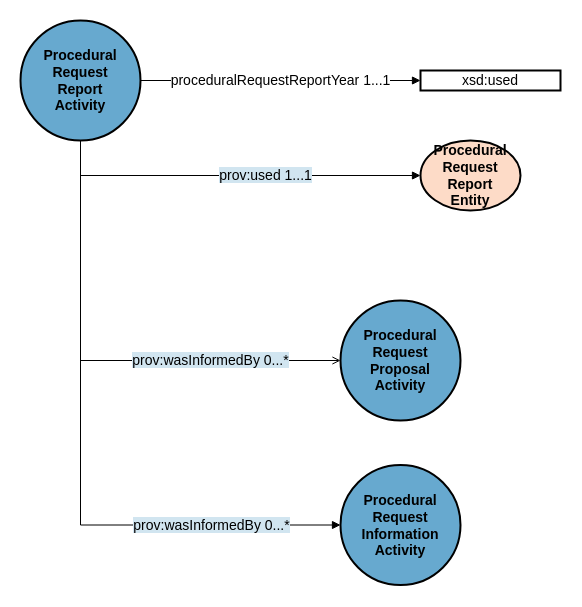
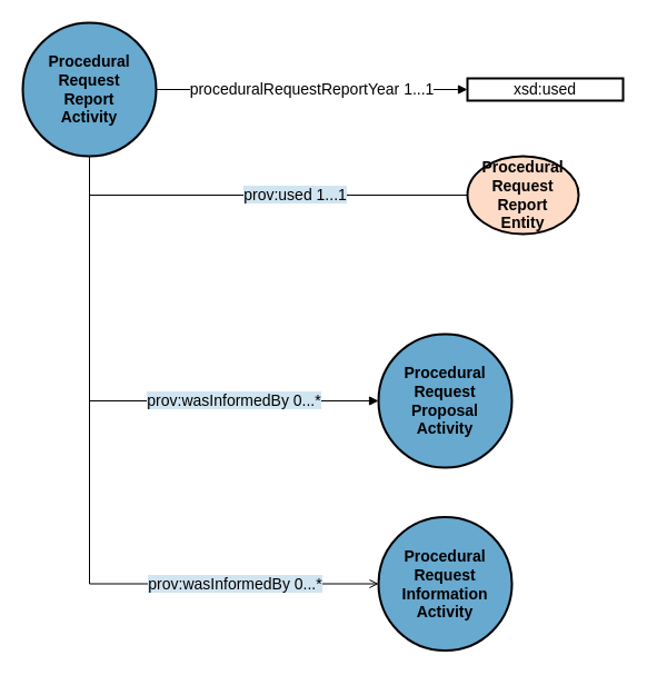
- <mxCell id="6" value="&lt;span style=&quot;background-color: rgb(209, 229, 240);&quot;&gt;&lt;font&gt;prov:used 1...1&lt;/font&gt;&lt;/span&gt;" style="endArrow=block;html=1;strokeColor=#000000;fontSize=14;fontColor=#000000;endFill=1;exitX=0.5;exitY=1;exitDx=0;exitDy=0;entryX=0;entryY=0.5;entryDx=0;entryDy=0;edgeStyle=orthogonalEdgeStyle;rounded=0;curved=0;" edge="1" parent="1" source="2" target="5"><mxGeometry x="0.171" width="50" height="50" relative="1" as="geometry"><mxPoint x="250" y="450" as="sourcePoint" /><mxPoint x="390" y="450" as="targetPoint" /><mxPoint as="offset" /></mxGeometry></mxCell>
+ <mxCell id="6" value="&lt;span style=&quot;background-color: rgb(209, 229, 240);&quot;&gt;&lt;font&gt;prov:used 1...1&lt;/font&gt;&lt;/span&gt;" style="endArrow=none;html=1;strokeColor=#000000;fontSize=14;fontColor=#000000;endFill=1;exitX=0.5;exitY=1;exitDx=0;exitDy=0;entryX=0;entryY=0.5;entryDx=0;entryDy=0;edgeStyle=orthogonalEdgeStyle;rounded=0;curved=0;" edge="1" parent="1" source="2" target="5"><mxGeometry x="0.171" width="50" height="50" relative="1" as="geometry"><mxPoint x="250" y="450" as="sourcePoint" /><mxPoint x="390" y="450" as="targetPoint" /><mxPoint as="offset" /></mxGeometry></mxCell>
- <mxCell id="9" value="&lt;span style=&quot;background-color: rgb(209, 229, 240);&quot;&gt;prov:wasInformedBy 0...*&lt;/span&gt;" style="endArrow=open;html=1;strokeColor=#000000;fontSize=14;fontColor=#000000;endFill=1;exitX=0.5;exitY=1;exitDx=0;exitDy=0;entryX=0;entryY=0.5;entryDx=0;entryDy=0;edgeStyle=orthogonalEdgeStyle;rounded=0;curved=0;" edge="1" parent="1" source="2" target="7"><mxGeometry x="0.458" width="50" height="50" relative="1" as="geometry"><mxPoint x="90" y="150" as="sourcePoint" /><mxPoint x="310" y="260" as="targetPoint" /><mxPoint as="offset" /></mxGeometry></mxCell>
+ <mxCell id="9" value="&lt;span style=&quot;background-color: rgb(209, 229, 240);&quot;&gt;prov:wasInformedBy 0...*&lt;/span&gt;" style="endArrow=block;html=1;strokeColor=#000000;fontSize=14;fontColor=#000000;endFill=1;exitX=0.5;exitY=1;exitDx=0;exitDy=0;entryX=0;entryY=0.5;entryDx=0;entryDy=0;edgeStyle=orthogonalEdgeStyle;rounded=0;curved=0;" edge="1" parent="1" source="2" target="7"><mxGeometry x="0.458" width="50" height="50" relative="1" as="geometry"><mxPoint x="90" y="150" as="sourcePoint" /><mxPoint x="310" y="260" as="targetPoint" /><mxPoint as="offset" /></mxGeometry></mxCell>
- <mxCell id="10" value="&lt;span style=&quot;background-color: rgb(209, 229, 240);&quot;&gt;prov:wasInformedBy 0...*&lt;/span&gt;" style="endArrow=block;html=1;strokeColor=#000000;fontSize=14;fontColor=#000000;endFill=1;exitX=0.5;exitY=1;exitDx=0;exitDy=0;entryX=0;entryY=0.5;entryDx=0;entryDy=0;edgeStyle=orthogonalEdgeStyle;rounded=0;curved=0;" edge="1" parent="1" source="2" target="8"><mxGeometry x="0.597" width="50" height="50" relative="1" as="geometry"><mxPoint x="90" y="150" as="sourcePoint" /><mxPoint x="310" y="450" as="targetPoint" /><mxPoint as="offset" /></mxGeometry></mxCell>
+ <mxCell id="10" value="&lt;span style=&quot;background-color: rgb(209, 229, 240);&quot;&gt;prov:wasInformedBy 0...*&lt;/span&gt;" style="endArrow=open;html=1;strokeColor=#000000;fontSize=14;fontColor=#000000;endFill=1;exitX=0.5;exitY=1;exitDx=0;exitDy=0;entryX=0;entryY=0.5;entryDx=0;entryDy=0;edgeStyle=orthogonalEdgeStyle;rounded=0;curved=0;" edge="1" parent="1" source="2" target="8"><mxGeometry x="0.597" width="50" height="50" relative="1" as="geometry"><mxPoint x="90" y="150" as="sourcePoint" /><mxPoint x="310" y="450" as="targetPoint" /><mxPoint as="offset" /></mxGeometry></mxCell>
